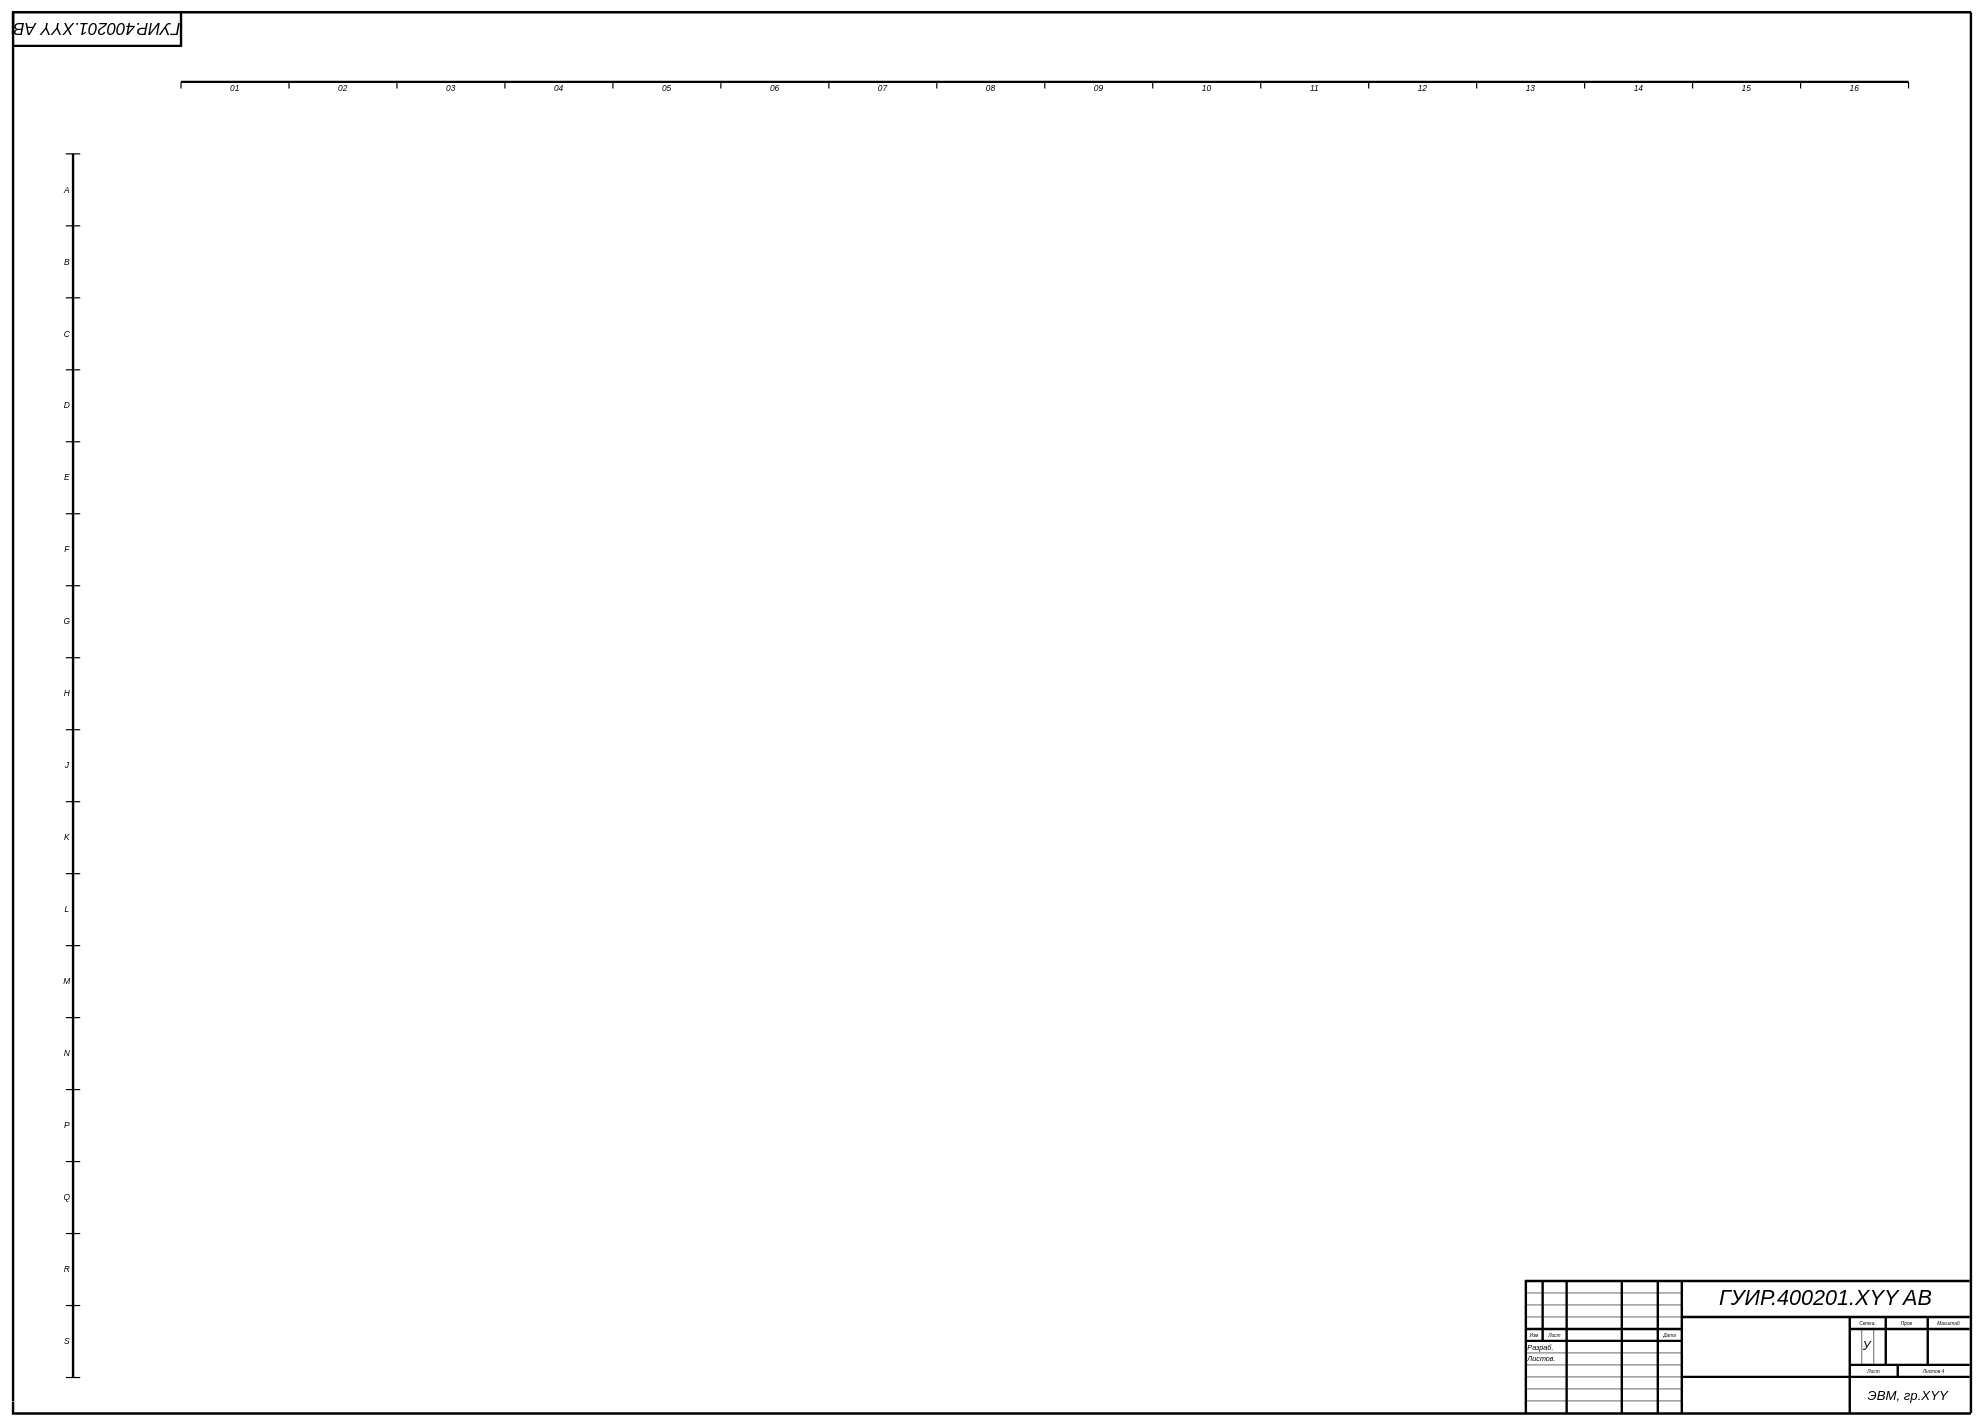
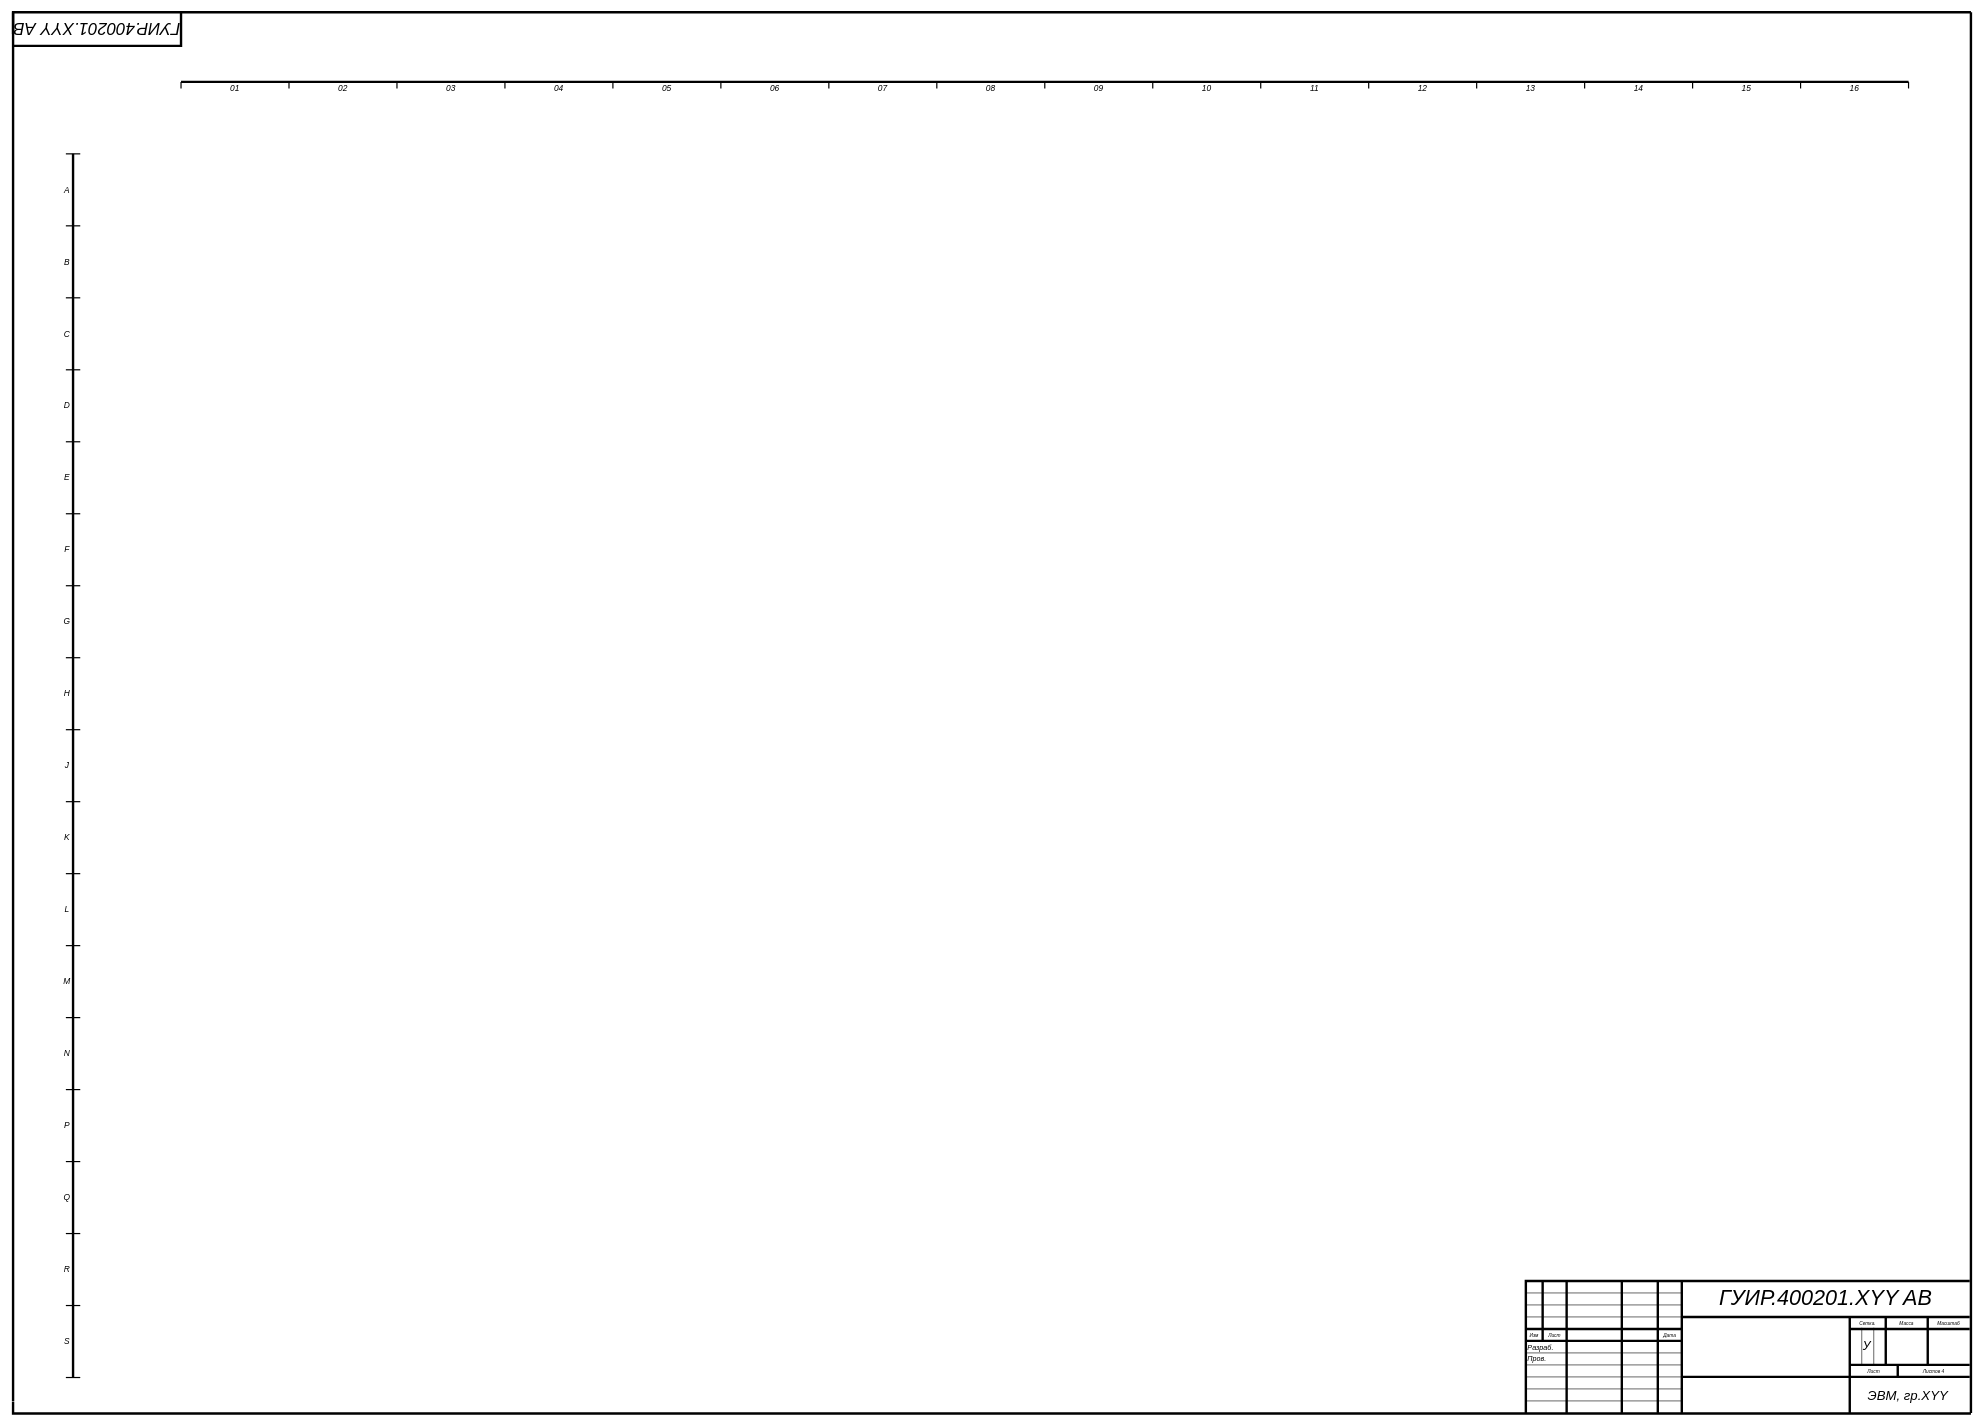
- <mxCell id="109" value="&lt;font style=&quot;font-size: 8px; direction: ltr; letter-spacing: 0px; line-height: 120%; opacity: 1;&quot;&gt;&lt;span&gt;Пров&lt;br&gt;&lt;/span&gt;&lt;/font&gt;" style="verticalAlign=middle;align=center;vsdxID=35;fillColor=none;gradientColor=none;shape=stencil(nZBLDoAgDERP0z3SIyjew0SURgSD+Lu9kMZoXLhwN9O+tukAlrNpJg1SzDH4QW/URgNYgZTkjA4UkwJUgGXng+6DX1zLfmoymdXo17xh5zmRJ6Q42BWCfc2oJfdAr+Yv+AP9Cb7OJ3H/2JG1HNGz/84klThPVCc=);strokeColor=none;strokeWidth=4;spacingTop=-1;spacingBottom=-1;spacingLeft=-1;spacingRight=-1;labelBackgroundColor=none;rounded=0;html=1;whiteSpace=wrap;fontFamily=Helvetica;fontStyle=2" parent="72" vertex="1"><mxGeometry x="3145" y="2197" width="66" height="16" as="geometry" /></mxCell>
+ <mxCell id="109" value="&lt;font style=&quot;font-size: 8px; direction: ltr; letter-spacing: 0px; line-height: 120%; opacity: 1;&quot;&gt;&lt;span&gt;Масса&lt;br&gt;&lt;/span&gt;&lt;/font&gt;" style="verticalAlign=middle;align=center;vsdxID=35;fillColor=none;gradientColor=none;shape=stencil(nZBLDoAgDERP0z3SIyjew0SURgSD+Lu9kMZoXLhwN9O+tukAlrNpJg1SzDH4QW/URgNYgZTkjA4UkwJUgGXng+6DX1zLfmoymdXo17xh5zmRJ6Q42BWCfc2oJfdAr+Yv+AP9Cb7OJ3H/2JG1HNGz/84klThPVCc=);strokeColor=none;strokeWidth=4;spacingTop=-1;spacingBottom=-1;spacingLeft=-1;spacingRight=-1;labelBackgroundColor=none;rounded=0;html=1;whiteSpace=wrap;fontFamily=Helvetica;fontStyle=2" parent="72" vertex="1"><mxGeometry x="3145" y="2197" width="66" height="16" as="geometry" /></mxCell>
- <mxCell id="114" value="&lt;p style=&quot;margin-left: 0 ; margin-right: 0 ; margin-top: 0px ; margin-bottom: 0px ; text-indent: 0 ; direction: rtl&quot;&gt;&lt;font style=&quot;font-size: 12px; direction: ltr; letter-spacing: 0px; line-height: 120%; opacity: 1;&quot;&gt;&lt;span&gt;.Листов&lt;br&gt;&lt;/span&gt;&lt;/font&gt;&lt;/p&gt;" style="verticalAlign=middle;align=left;vsdxID=40;fillColor=none;gradientColor=none;shape=stencil(nZBLDoAgDERP0z3SIyjew0SURgSD+Lu9kMZoXLhwN9O+tukAlrNpJg1SzDH4QW/URgNYgZTkjA4UkwJUgGXng+6DX1zLfmoymdXo17xh5zmRJ6Q42BWCfc2oJfdAr+Yv+AP9Cb7OJ3H/2JG1HNGz/84klThPVCc=);strokeColor=none;strokeWidth=4;spacingTop=-1;spacingBottom=-1;spacingLeft=-1;spacingRight=-1;labelBackgroundColor=none;rounded=0;html=1;whiteSpace=wrap;fontFamily=Helvetica;fontStyle=2" parent="72" vertex="1"><mxGeometry x="2545" y="2255" width="64" height="20" as="geometry" /></mxCell>
+ <mxCell id="114" value="&lt;p style=&quot;margin-left: 0 ; margin-right: 0 ; margin-top: 0px ; margin-bottom: 0px ; text-indent: 0 ; direction: rtl&quot;&gt;&lt;font style=&quot;font-size: 12px; direction: ltr; letter-spacing: 0px; line-height: 120%; opacity: 1;&quot;&gt;&lt;span&gt;.Пров&lt;br&gt;&lt;/span&gt;&lt;/font&gt;&lt;/p&gt;" style="verticalAlign=middle;align=left;vsdxID=40;fillColor=none;gradientColor=none;shape=stencil(nZBLDoAgDERP0z3SIyjew0SURgSD+Lu9kMZoXLhwN9O+tukAlrNpJg1SzDH4QW/URgNYgZTkjA4UkwJUgGXng+6DX1zLfmoymdXo17xh5zmRJ6Q42BWCfc2oJfdAr+Yv+AP9Cb7OJ3H/2JG1HNGz/84klThPVCc=);strokeColor=none;strokeWidth=4;spacingTop=-1;spacingBottom=-1;spacingLeft=-1;spacingRight=-1;labelBackgroundColor=none;rounded=0;html=1;whiteSpace=wrap;fontFamily=Helvetica;fontStyle=2" parent="72" vertex="1"><mxGeometry x="2545" y="2255" width="64" height="20" as="geometry" /></mxCell>
